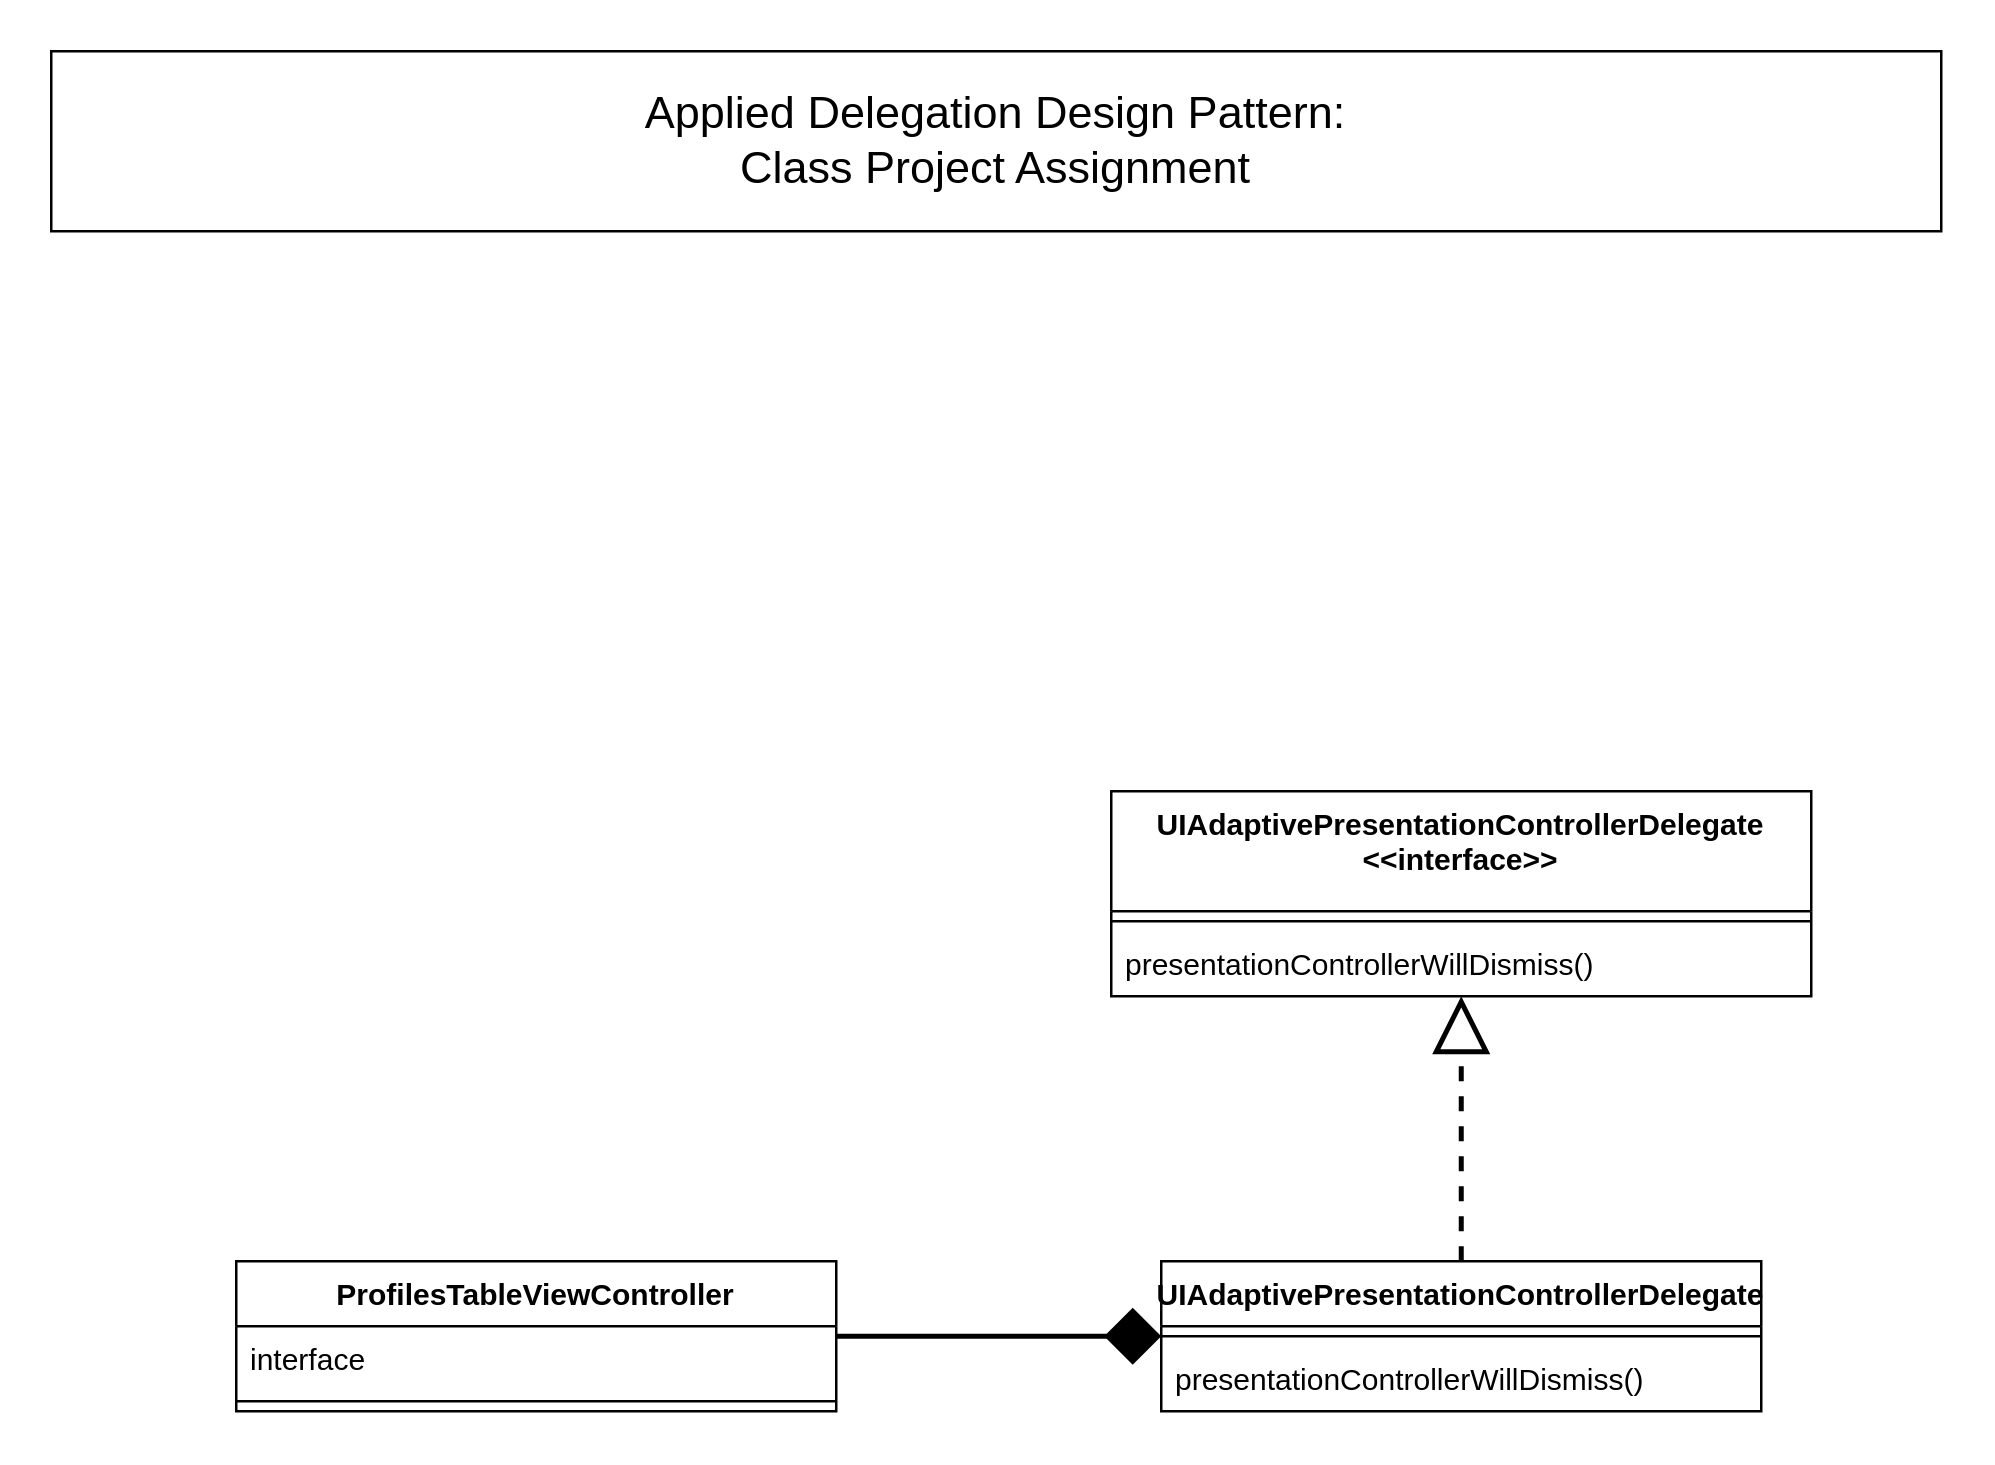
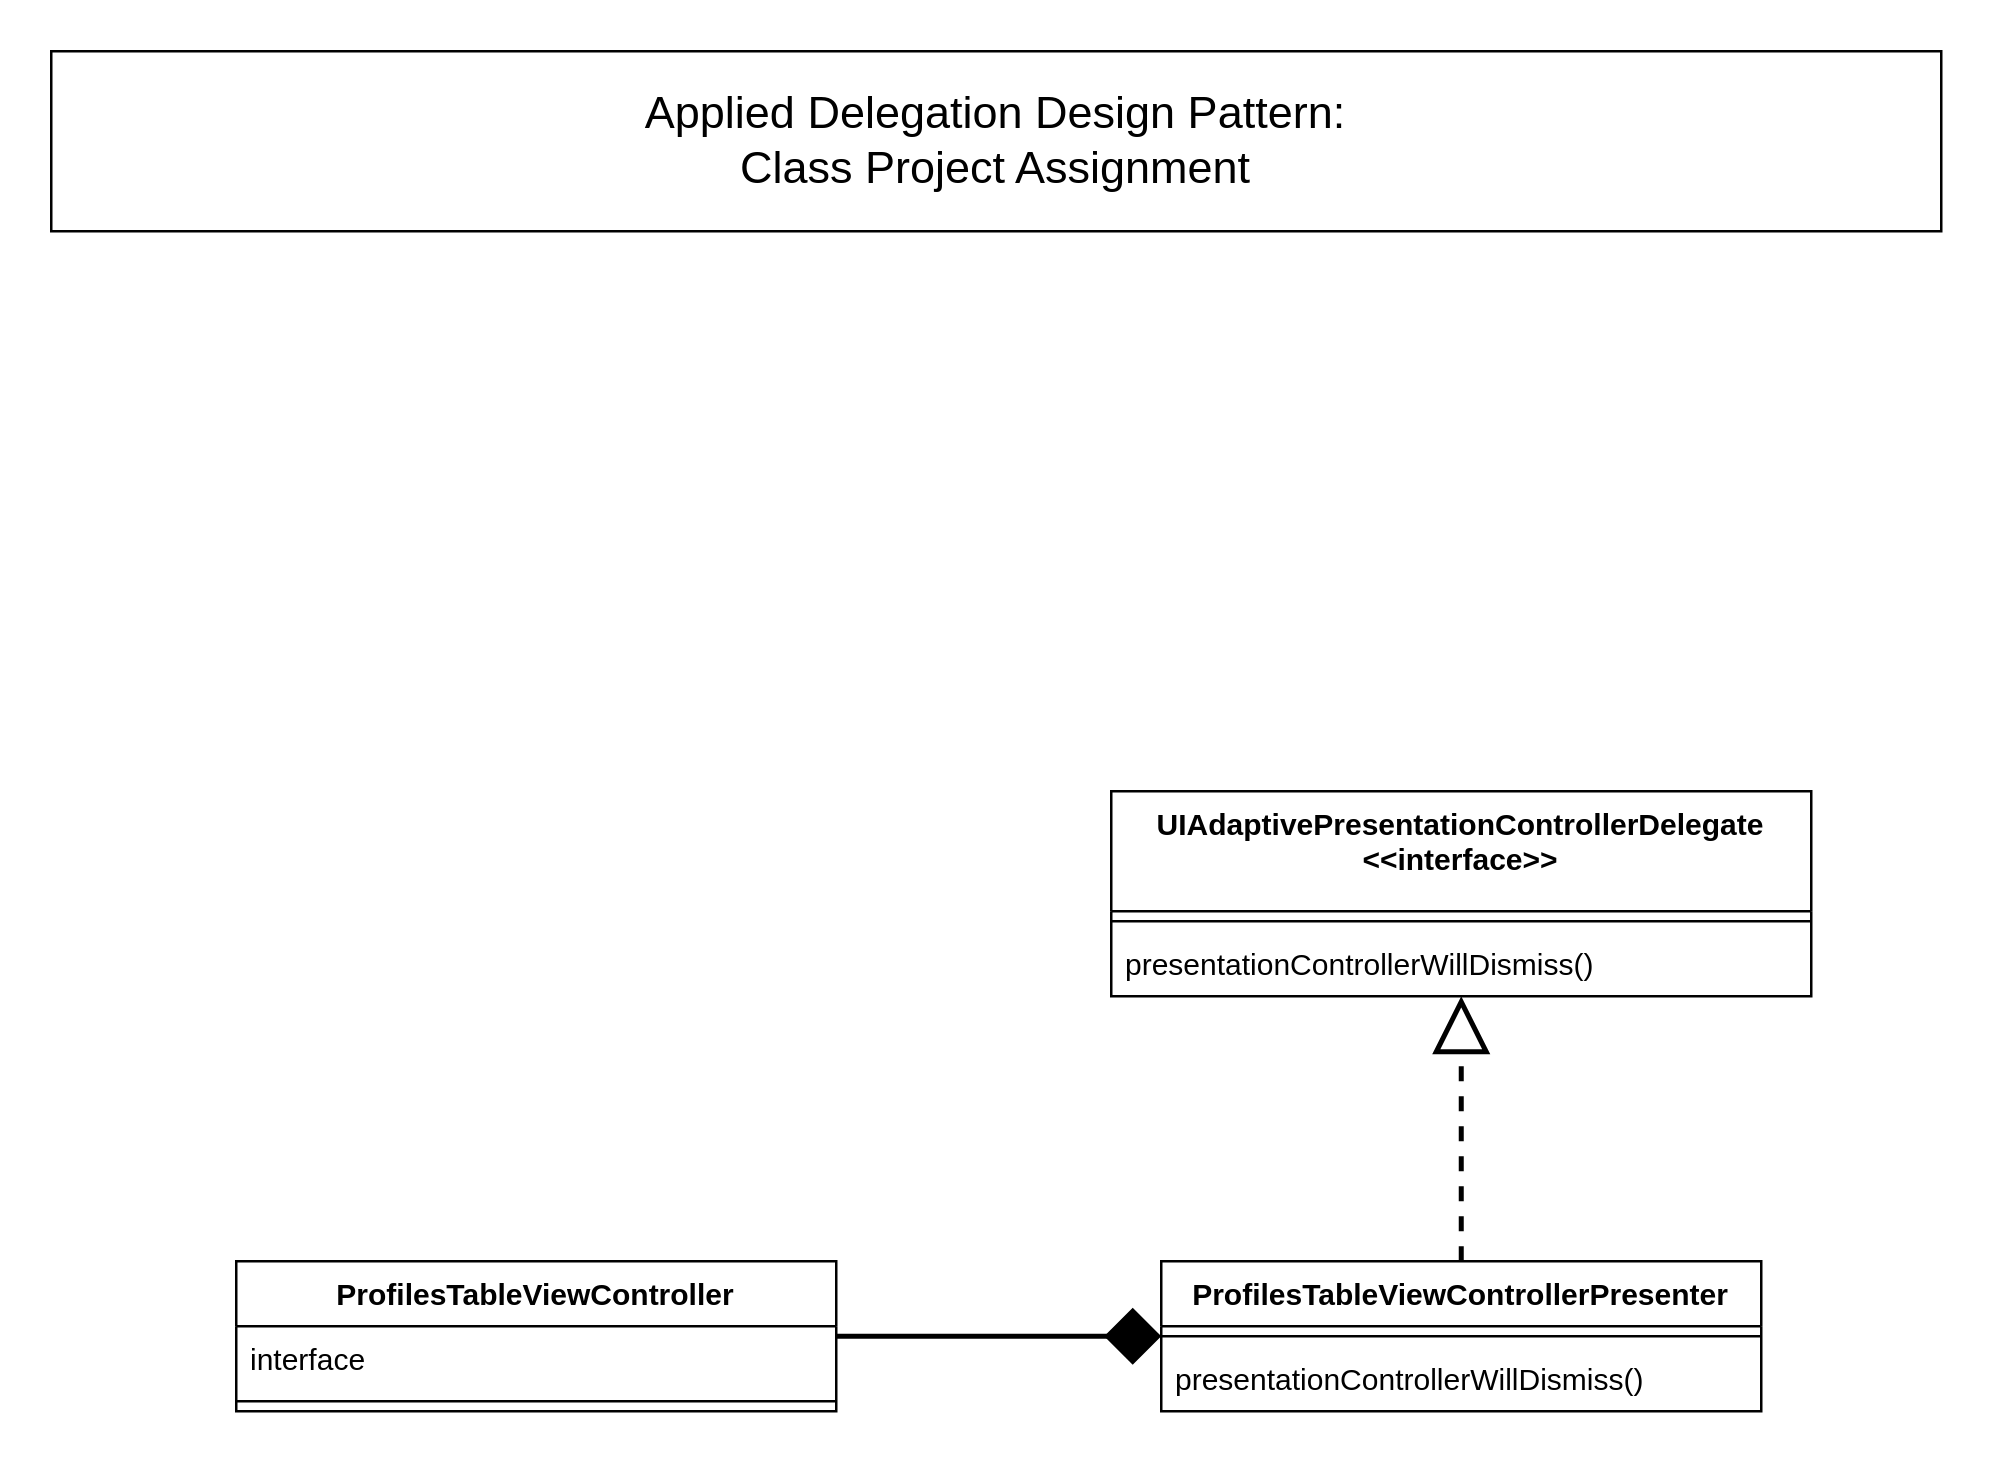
- <mxCell id="3" value="UIAdaptivePresentationControllerDelegate" style="swimlane;fontStyle=1;align=center;verticalAlign=top;childLayout=stackLayout;horizontal=1;startSize=26;horizontalStack=0;resizeParent=1;resizeParentMax=0;resizeLast=0;collapsible=1;marginBottom=0;" parent="1" vertex="1"><mxGeometry x="464" y="504" width="240" height="60" as="geometry" /></mxCell>
+ <mxCell id="3" value="ProfilesTableViewControllerPresenter" style="swimlane;fontStyle=1;align=center;verticalAlign=top;childLayout=stackLayout;horizontal=1;startSize=26;horizontalStack=0;resizeParent=1;resizeParentMax=0;resizeLast=0;collapsible=1;marginBottom=0;" parent="1" vertex="1"><mxGeometry x="464" y="504" width="240" height="60" as="geometry" /></mxCell>
